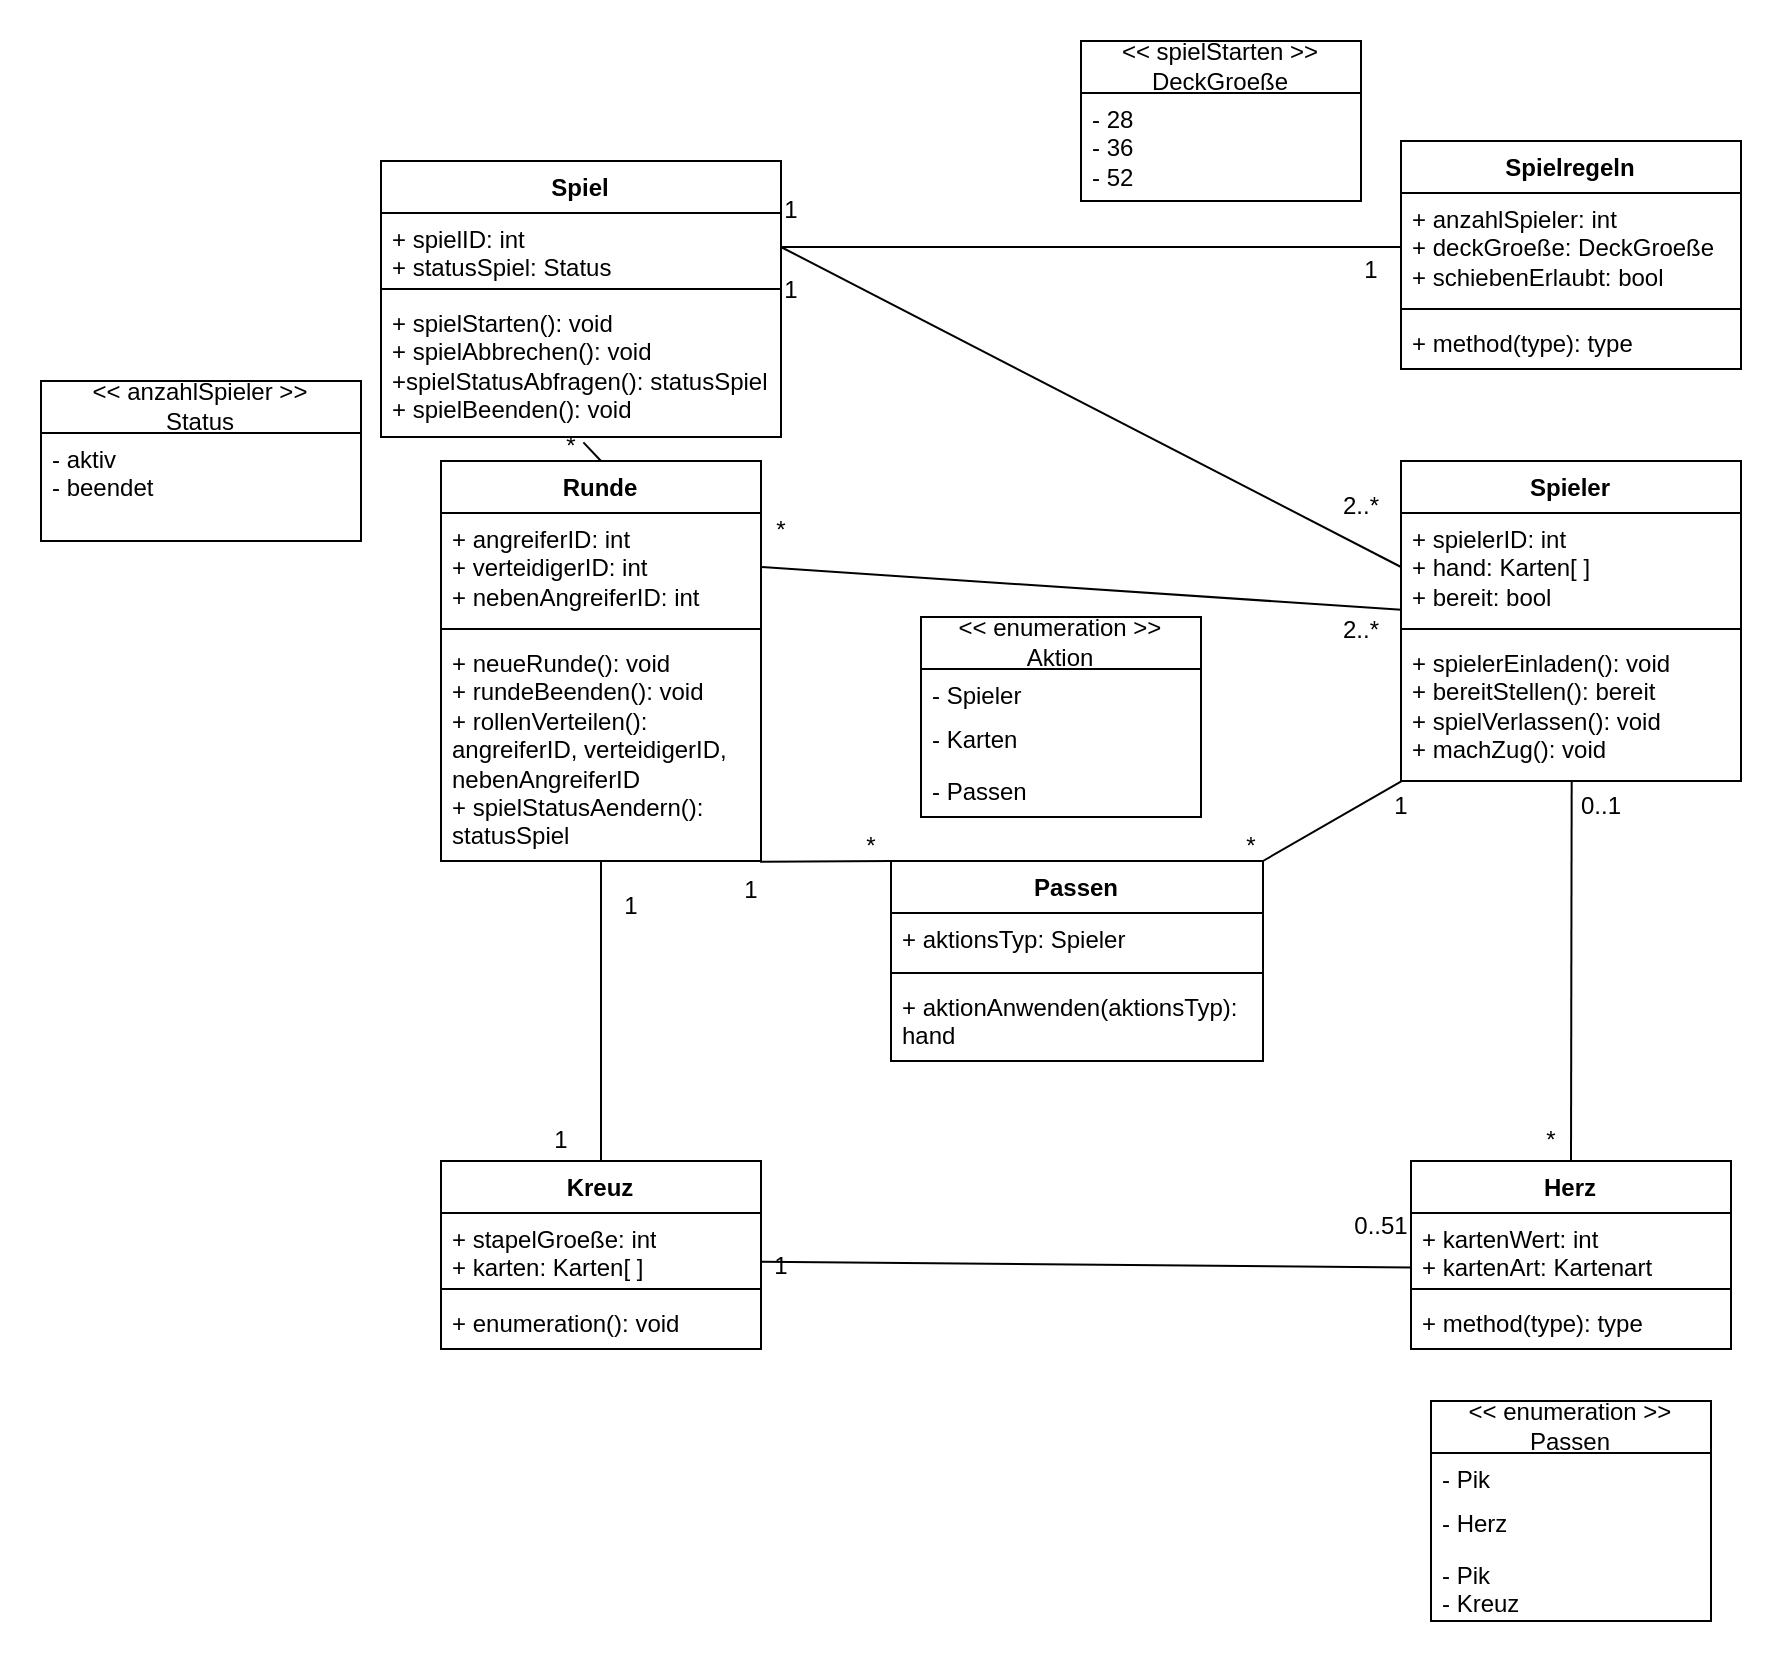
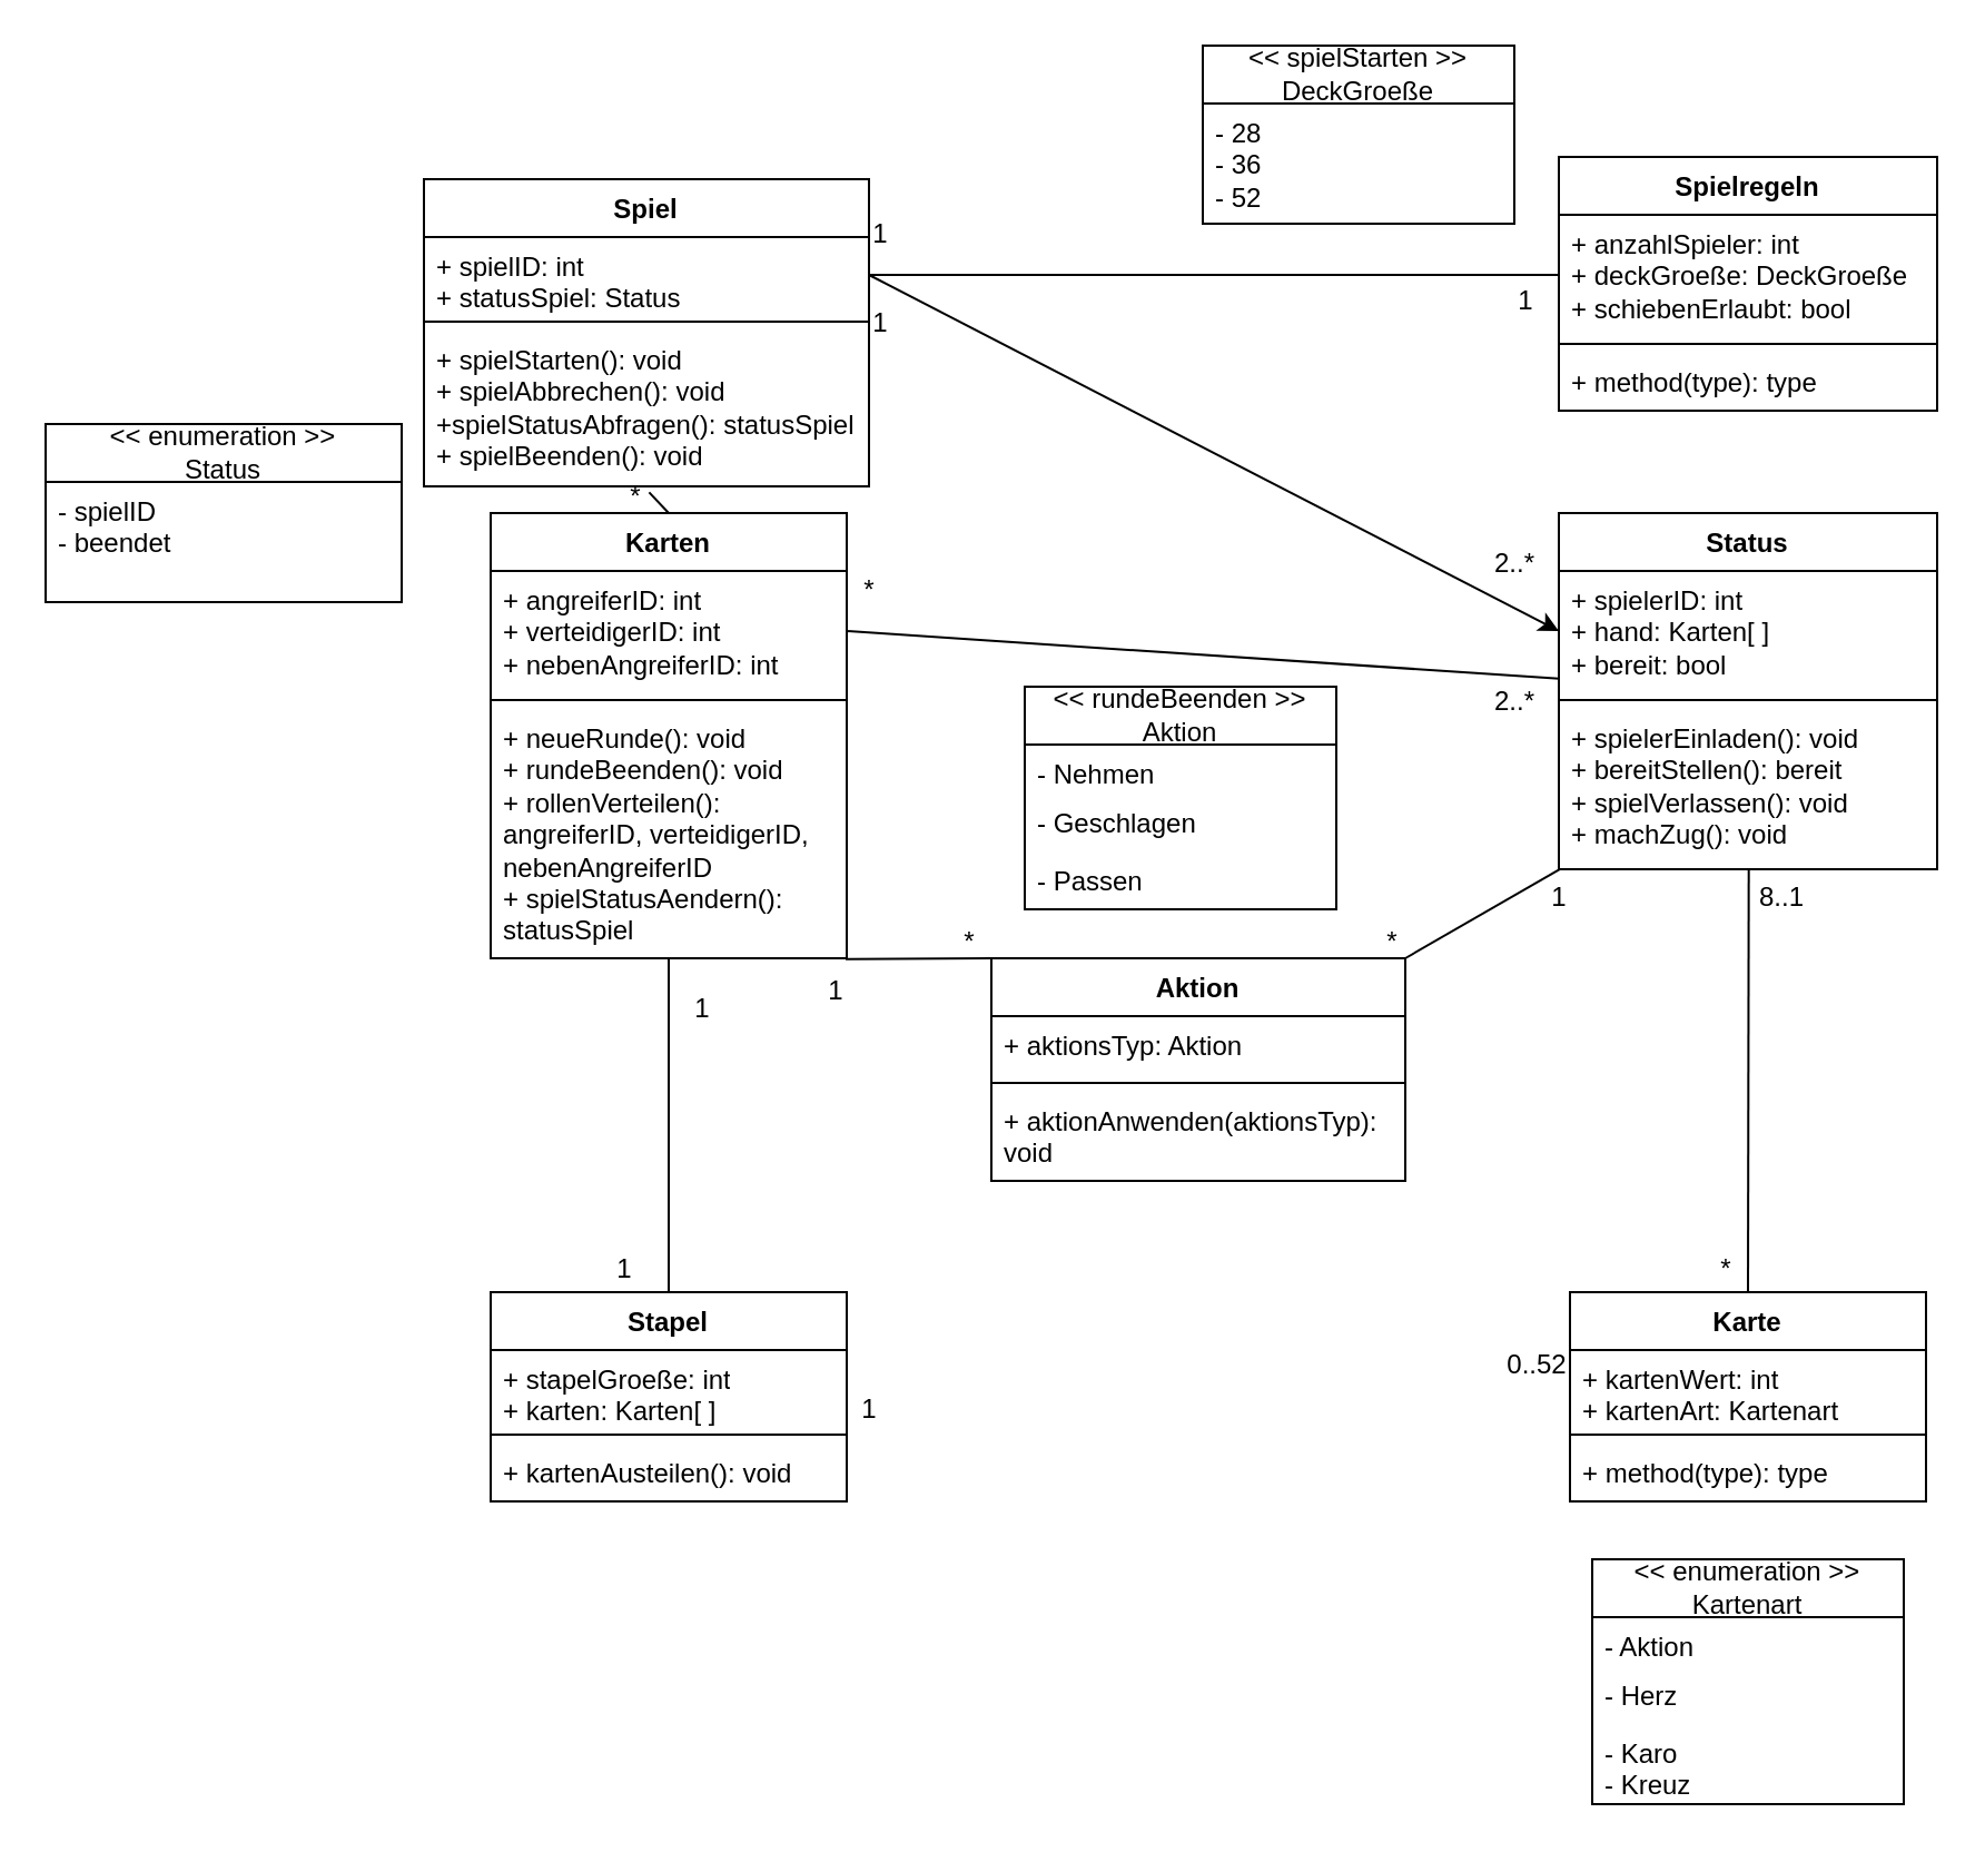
- <mxCell id="62" value="&amp;lt;&amp;lt; anzahlSpieler &amp;gt;&amp;gt;&lt;br&gt;Status" style="swimlane;fontStyle=0;childLayout=stackLayout;horizontal=1;startSize=26;fillColor=none;horizontalStack=0;resizeParent=1;resizeParentMax=0;resizeLast=0;collapsible=1;marginBottom=0;whiteSpace=wrap;html=1;" vertex="1" parent="1"><mxGeometry x="20" y="190" width="160" height="80" as="geometry" /></mxCell>
+ <mxCell id="62" value="&amp;lt;&amp;lt; enumeration &amp;gt;&amp;gt;&lt;br&gt;Status" style="swimlane;fontStyle=0;childLayout=stackLayout;horizontal=1;startSize=26;fillColor=none;horizontalStack=0;resizeParent=1;resizeParentMax=0;resizeLast=0;collapsible=1;marginBottom=0;whiteSpace=wrap;html=1;" vertex="1" parent="1"><mxGeometry x="20" y="190" width="160" height="80" as="geometry" /></mxCell>
- <mxCell id="63" value="- aktiv&lt;br&gt;- beendet" style="text;strokeColor=none;fillColor=none;align=left;verticalAlign=top;spacingLeft=4;spacingRight=4;overflow=hidden;rotatable=0;points=[[0,0.5],[1,0.5]];portConstraint=eastwest;whiteSpace=wrap;html=1;spacingTop=0;" vertex="1" parent="62"><mxGeometry y="26" width="160" height="54" as="geometry" /></mxCell>
+ <mxCell id="63" value="- spielID&lt;br&gt;- beendet" style="text;strokeColor=none;fillColor=none;align=left;verticalAlign=top;spacingLeft=4;spacingRight=4;overflow=hidden;rotatable=0;points=[[0,0.5],[1,0.5]];portConstraint=eastwest;whiteSpace=wrap;html=1;spacingTop=0;" vertex="1" parent="62"><mxGeometry y="26" width="160" height="54" as="geometry" /></mxCell>
- <mxCell id="20" value="Runde" style="swimlane;fontStyle=1;align=center;verticalAlign=top;childLayout=stackLayout;horizontal=1;startSize=26;horizontalStack=0;resizeParent=1;resizeParentMax=0;resizeLast=0;collapsible=1;marginBottom=0;whiteSpace=wrap;html=1;" parent="1" vertex="1"><mxGeometry x="220" y="230" width="160" height="200" as="geometry" /></mxCell>
+ <mxCell id="20" value="Karten" style="swimlane;fontStyle=1;align=center;verticalAlign=top;childLayout=stackLayout;horizontal=1;startSize=26;horizontalStack=0;resizeParent=1;resizeParentMax=0;resizeLast=0;collapsible=1;marginBottom=0;whiteSpace=wrap;html=1;" parent="1" vertex="1"><mxGeometry x="220" y="230" width="160" height="200" as="geometry" /></mxCell>
- <mxCell id="10" value="Spieler" style="swimlane;fontStyle=1;align=center;verticalAlign=top;childLayout=stackLayout;horizontal=1;startSize=26;horizontalStack=0;resizeParent=1;resizeParentMax=0;resizeLast=0;collapsible=1;marginBottom=0;whiteSpace=wrap;html=1;" parent="1" vertex="1"><mxGeometry x="700" y="230" width="170" height="160" as="geometry" /></mxCell>
+ <mxCell id="10" value="Status" style="swimlane;fontStyle=1;align=center;verticalAlign=top;childLayout=stackLayout;horizontal=1;startSize=26;horizontalStack=0;resizeParent=1;resizeParentMax=0;resizeLast=0;collapsible=1;marginBottom=0;whiteSpace=wrap;html=1;" parent="1" vertex="1"><mxGeometry x="700" y="230" width="170" height="160" as="geometry" /></mxCell>
- <mxCell id="18" value="" style="endArrow=none;html=1;rounded=0;exitX=1;exitY=0.5;exitDx=0;exitDy=0;entryX=0;entryY=0.5;entryDx=0;entryDy=0;" parent="1" source="7" target="11" edge="1"><mxGeometry width="50" height="50" relative="1" as="geometry"><mxPoint x="410" y="210" as="sourcePoint" /><mxPoint x="460" y="160" as="targetPoint" /></mxGeometry></mxCell>
+ <mxCell id="18" value="" style="endArrow=classic;html=1;rounded=0;exitX=1;exitY=0.5;exitDx=0;exitDy=0;entryX=0;entryY=0.5;entryDx=0;entryDy=0;" parent="1" source="7" target="11" edge="1"><mxGeometry width="50" height="50" relative="1" as="geometry"><mxPoint x="410" y="210" as="sourcePoint" /><mxPoint x="460" y="160" as="targetPoint" /></mxGeometry></mxCell>
- <mxCell id="39" value="&amp;lt;&amp;lt; enumeration &amp;gt;&amp;gt;&lt;br&gt;Aktion" style="swimlane;fontStyle=0;childLayout=stackLayout;horizontal=1;startSize=26;fillColor=none;horizontalStack=0;resizeParent=1;resizeParentMax=0;resizeLast=0;collapsible=1;marginBottom=0;whiteSpace=wrap;html=1;" parent="1" vertex="1"><mxGeometry x="460" y="308" width="140" height="100" as="geometry" /></mxCell>
+ <mxCell id="39" value="&amp;lt;&amp;lt; rundeBeenden &amp;gt;&amp;gt;&lt;br&gt;Aktion" style="swimlane;fontStyle=0;childLayout=stackLayout;horizontal=1;startSize=26;fillColor=none;horizontalStack=0;resizeParent=1;resizeParentMax=0;resizeLast=0;collapsible=1;marginBottom=0;whiteSpace=wrap;html=1;" parent="1" vertex="1"><mxGeometry x="460" y="308" width="140" height="100" as="geometry" /></mxCell>
- <mxCell id="40" value="- Spieler" style="text;strokeColor=none;fillColor=none;align=left;verticalAlign=top;spacingLeft=4;spacingRight=4;overflow=hidden;rotatable=0;points=[[0,0.5],[1,0.5]];portConstraint=eastwest;whiteSpace=wrap;html=1;" parent="39" vertex="1"><mxGeometry y="26" width="140" height="22" as="geometry" /></mxCell>
+ <mxCell id="40" value="- Nehmen" style="text;strokeColor=none;fillColor=none;align=left;verticalAlign=top;spacingLeft=4;spacingRight=4;overflow=hidden;rotatable=0;points=[[0,0.5],[1,0.5]];portConstraint=eastwest;whiteSpace=wrap;html=1;" parent="39" vertex="1"><mxGeometry y="26" width="140" height="22" as="geometry" /></mxCell>
- <mxCell id="41" value="- Karten" style="text;strokeColor=none;fillColor=none;align=left;verticalAlign=top;spacingLeft=4;spacingRight=4;overflow=hidden;rotatable=0;points=[[0,0.5],[1,0.5]];portConstraint=eastwest;whiteSpace=wrap;html=1;" parent="39" vertex="1"><mxGeometry y="48" width="140" height="26" as="geometry" /></mxCell>
+ <mxCell id="41" value="- Geschlagen" style="text;strokeColor=none;fillColor=none;align=left;verticalAlign=top;spacingLeft=4;spacingRight=4;overflow=hidden;rotatable=0;points=[[0,0.5],[1,0.5]];portConstraint=eastwest;whiteSpace=wrap;html=1;" parent="39" vertex="1"><mxGeometry y="48" width="140" height="26" as="geometry" /></mxCell>
- <mxCell id="55" value="0..1" style="text;html=1;align=center;verticalAlign=middle;resizable=0;points=[];autosize=1;strokeColor=none;fillColor=none;" vertex="1" parent="1"><mxGeometry x="780" y="388" width="40" height="30" as="geometry" /></mxCell>
+ <mxCell id="55" value="8..1" style="text;html=1;align=center;verticalAlign=middle;resizable=0;points=[];autosize=1;strokeColor=none;fillColor=none;" vertex="1" parent="1"><mxGeometry x="780" y="388" width="40" height="30" as="geometry" /></mxCell>
- <mxCell id="35" value="Passen" style="swimlane;fontStyle=1;align=center;verticalAlign=top;childLayout=stackLayout;horizontal=1;startSize=26;horizontalStack=0;resizeParent=1;resizeParentMax=0;resizeLast=0;collapsible=1;marginBottom=0;whiteSpace=wrap;html=1;" parent="1" vertex="1"><mxGeometry x="445" y="430" width="186" height="100" as="geometry" /></mxCell>
+ <mxCell id="35" value="Aktion" style="swimlane;fontStyle=1;align=center;verticalAlign=top;childLayout=stackLayout;horizontal=1;startSize=26;horizontalStack=0;resizeParent=1;resizeParentMax=0;resizeLast=0;collapsible=1;marginBottom=0;whiteSpace=wrap;html=1;" parent="1" vertex="1"><mxGeometry x="445" y="430" width="186" height="100" as="geometry" /></mxCell>
- <mxCell id="36" value="+ aktionsTyp: Spieler" style="text;strokeColor=none;fillColor=none;align=left;verticalAlign=top;spacingLeft=4;spacingRight=4;overflow=hidden;rotatable=0;points=[[0,0.5],[1,0.5]];portConstraint=eastwest;whiteSpace=wrap;html=1;" parent="35" vertex="1"><mxGeometry y="26" width="186" height="26" as="geometry" /></mxCell>
+ <mxCell id="36" value="+ aktionsTyp: Aktion" style="text;strokeColor=none;fillColor=none;align=left;verticalAlign=top;spacingLeft=4;spacingRight=4;overflow=hidden;rotatable=0;points=[[0,0.5],[1,0.5]];portConstraint=eastwest;whiteSpace=wrap;html=1;" parent="35" vertex="1"><mxGeometry y="26" width="186" height="26" as="geometry" /></mxCell>
- <mxCell id="38" value="+ aktionAnwenden(aktionsTyp): hand" style="text;strokeColor=none;fillColor=none;align=left;verticalAlign=top;spacingLeft=4;spacingRight=4;overflow=hidden;rotatable=0;points=[[0,0.5],[1,0.5]];portConstraint=eastwest;whiteSpace=wrap;html=1;" parent="35" vertex="1"><mxGeometry y="60" width="186" height="40" as="geometry" /></mxCell>
+ <mxCell id="38" value="+ aktionAnwenden(aktionsTyp): void" style="text;strokeColor=none;fillColor=none;align=left;verticalAlign=top;spacingLeft=4;spacingRight=4;overflow=hidden;rotatable=0;points=[[0,0.5],[1,0.5]];portConstraint=eastwest;whiteSpace=wrap;html=1;" parent="35" vertex="1"><mxGeometry y="60" width="186" height="40" as="geometry" /></mxCell>
- <mxCell id="2" value="Kreuz" style="swimlane;fontStyle=1;align=center;verticalAlign=top;childLayout=stackLayout;horizontal=1;startSize=26;horizontalStack=0;resizeParent=1;resizeParentMax=0;resizeLast=0;collapsible=1;marginBottom=0;whiteSpace=wrap;html=1;" parent="1" vertex="1"><mxGeometry x="220" y="580" width="160" height="94" as="geometry" /></mxCell>
+ <mxCell id="2" value="Stapel" style="swimlane;fontStyle=1;align=center;verticalAlign=top;childLayout=stackLayout;horizontal=1;startSize=26;horizontalStack=0;resizeParent=1;resizeParentMax=0;resizeLast=0;collapsible=1;marginBottom=0;whiteSpace=wrap;html=1;" parent="1" vertex="1"><mxGeometry x="220" y="580" width="160" height="94" as="geometry" /></mxCell>
- <mxCell id="14" value="Herz" style="swimlane;fontStyle=1;align=center;verticalAlign=top;childLayout=stackLayout;horizontal=1;startSize=26;horizontalStack=0;resizeParent=1;resizeParentMax=0;resizeLast=0;collapsible=1;marginBottom=0;whiteSpace=wrap;html=1;" parent="1" vertex="1"><mxGeometry x="705" y="580" width="160" height="94" as="geometry" /></mxCell>
+ <mxCell id="14" value="Karte" style="swimlane;fontStyle=1;align=center;verticalAlign=top;childLayout=stackLayout;horizontal=1;startSize=26;horizontalStack=0;resizeParent=1;resizeParentMax=0;resizeLast=0;collapsible=1;marginBottom=0;whiteSpace=wrap;html=1;" parent="1" vertex="1"><mxGeometry x="705" y="580" width="160" height="94" as="geometry" /></mxCell>
- <mxCell id="49" value="0..51" style="text;html=1;align=center;verticalAlign=middle;resizable=0;points=[];autosize=1;strokeColor=none;fillColor=none;" vertex="1" parent="1"><mxGeometry x="665" y="598" width="50" height="30" as="geometry" /></mxCell>
+ <mxCell id="49" value="0..52" style="text;html=1;align=center;verticalAlign=middle;resizable=0;points=[];autosize=1;strokeColor=none;fillColor=none;" vertex="1" parent="1"><mxGeometry x="665" y="598" width="50" height="30" as="geometry" /></mxCell>
- <mxCell id="19" value="" style="endArrow=none;html=1;rounded=0;entryX=0.002;entryY=0.803;entryDx=0;entryDy=0;entryPerimeter=0;exitX=1.002;exitY=0.718;exitDx=0;exitDy=0;exitPerimeter=0;" parent="1" source="3" target="15" edge="1"><mxGeometry width="50" height="50" relative="1" as="geometry"><mxPoint x="400" y="419" as="sourcePoint" /><mxPoint x="500" y="440" as="targetPoint" /></mxGeometry></mxCell>
- <mxCell id="5" value="+ enumeration(): void" style="text;strokeColor=none;fillColor=none;align=left;verticalAlign=top;spacingLeft=4;spacingRight=4;overflow=hidden;rotatable=0;points=[[0,0.5],[1,0.5]];portConstraint=eastwest;whiteSpace=wrap;html=1;" parent="2" vertex="1"><mxGeometry y="68" width="160" height="26" as="geometry" /></mxCell>
+ <mxCell id="5" value="+ kartenAusteilen(): void" style="text;strokeColor=none;fillColor=none;align=left;verticalAlign=top;spacingLeft=4;spacingRight=4;overflow=hidden;rotatable=0;points=[[0,0.5],[1,0.5]];portConstraint=eastwest;whiteSpace=wrap;html=1;" parent="2" vertex="1"><mxGeometry y="68" width="160" height="26" as="geometry" /></mxCell>
- <mxCell id="64" value="&amp;lt;&amp;lt; enumeration &amp;gt;&amp;gt;&lt;br&gt;Passen" style="swimlane;fontStyle=0;childLayout=stackLayout;horizontal=1;startSize=26;fillColor=none;horizontalStack=0;resizeParent=1;resizeParentMax=0;resizeLast=0;collapsible=1;marginBottom=0;whiteSpace=wrap;html=1;" vertex="1" parent="1"><mxGeometry x="715" y="700" width="140" height="110" as="geometry" /></mxCell>
+ <mxCell id="64" value="&amp;lt;&amp;lt; enumeration &amp;gt;&amp;gt;&lt;br&gt;Kartenart" style="swimlane;fontStyle=0;childLayout=stackLayout;horizontal=1;startSize=26;fillColor=none;horizontalStack=0;resizeParent=1;resizeParentMax=0;resizeLast=0;collapsible=1;marginBottom=0;whiteSpace=wrap;html=1;" vertex="1" parent="1"><mxGeometry x="715" y="700" width="140" height="110" as="geometry" /></mxCell>
- <mxCell id="65" value="- Pik" style="text;strokeColor=none;fillColor=none;align=left;verticalAlign=top;spacingLeft=4;spacingRight=4;overflow=hidden;rotatable=0;points=[[0,0.5],[1,0.5]];portConstraint=eastwest;whiteSpace=wrap;html=1;" vertex="1" parent="64"><mxGeometry y="26" width="140" height="22" as="geometry" /></mxCell>
+ <mxCell id="65" value="- Aktion" style="text;strokeColor=none;fillColor=none;align=left;verticalAlign=top;spacingLeft=4;spacingRight=4;overflow=hidden;rotatable=0;points=[[0,0.5],[1,0.5]];portConstraint=eastwest;whiteSpace=wrap;html=1;" vertex="1" parent="64"><mxGeometry y="26" width="140" height="22" as="geometry" /></mxCell>
- <mxCell id="67" value="- Pik&lt;br&gt;- Kreuz" style="text;strokeColor=none;fillColor=none;align=left;verticalAlign=top;spacingLeft=4;spacingRight=4;overflow=hidden;rotatable=0;points=[[0,0.5],[1,0.5]];portConstraint=eastwest;whiteSpace=wrap;html=1;" vertex="1" parent="64"><mxGeometry y="74" width="140" height="36" as="geometry" /></mxCell>
+ <mxCell id="67" value="- Karo&lt;br&gt;- Kreuz" style="text;strokeColor=none;fillColor=none;align=left;verticalAlign=top;spacingLeft=4;spacingRight=4;overflow=hidden;rotatable=0;points=[[0,0.5],[1,0.5]];portConstraint=eastwest;whiteSpace=wrap;html=1;" vertex="1" parent="64"><mxGeometry y="74" width="140" height="36" as="geometry" /></mxCell>
